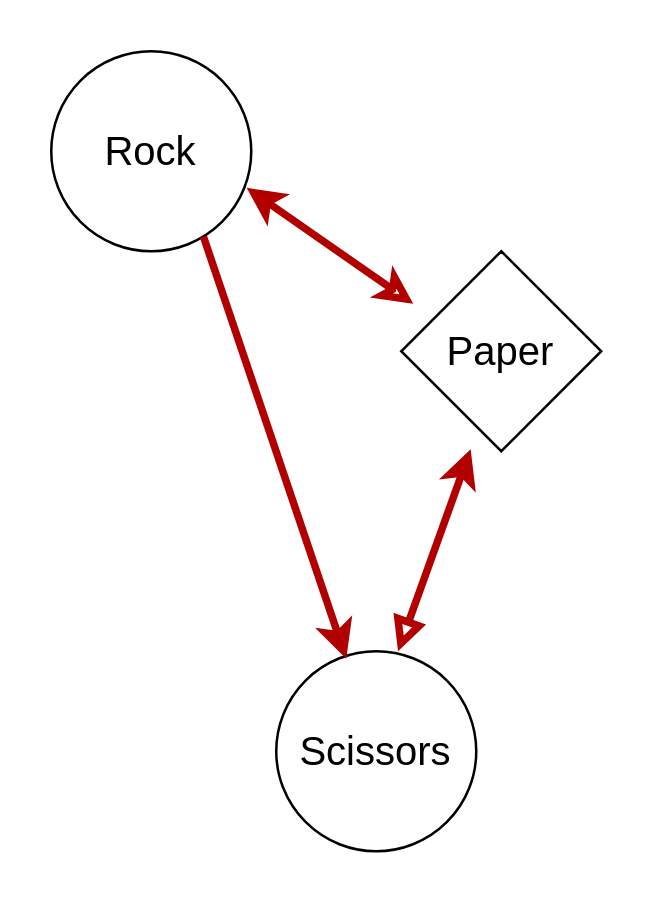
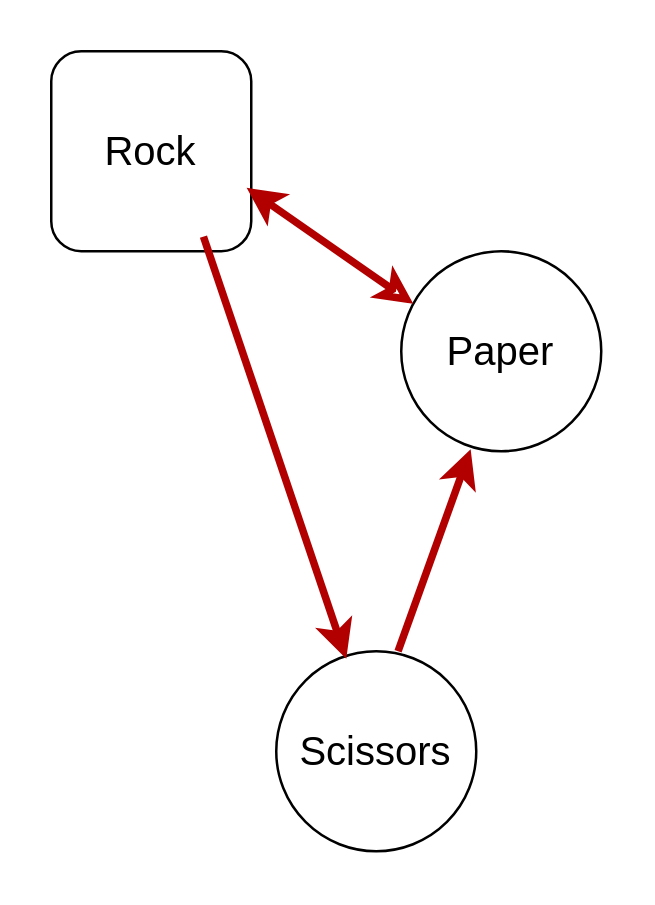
- <mxCell id="4" value="&lt;font style=&quot;font-size: 16px&quot;&gt;Rock&lt;/font&gt;" style="ellipse;whiteSpace=wrap;html=1;aspect=fixed;" parent="1" vertex="1"><mxGeometry x="20" y="20" width="80" height="80" as="geometry" /></mxCell>
+ <mxCell id="4" value="&lt;font style=&quot;font-size: 16px&quot;&gt;Rock&lt;/font&gt;" style="whiteSpace=wrap;html=1;aspect=fixed;rounded=1;" parent="1" vertex="1"><mxGeometry x="20" y="20" width="80" height="80" as="geometry" /></mxCell>
- <mxCell id="2" value="&lt;font style=&quot;font-size: 16px&quot;&gt;Paper&lt;br&gt;&lt;/font&gt;" style="rhombus;whiteSpace=wrap;html=1;aspect=fixed;" parent="1" vertex="1"><mxGeometry x="160" y="100" width="80" height="80" as="geometry" /></mxCell>
+ <mxCell id="2" value="&lt;font style=&quot;font-size: 16px&quot;&gt;Paper&lt;br&gt;&lt;/font&gt;" style="ellipse;whiteSpace=wrap;html=1;aspect=fixed;" parent="1" vertex="1"><mxGeometry x="160" y="100" width="80" height="80" as="geometry" /></mxCell>
- <mxCell id="6" value="" style="endArrow=block;html=1;fillColor=#e51400;strokeColor=#B20000;strokeWidth=3;exitX=0.347;exitY=0.99;exitDx=0;exitDy=0;exitPerimeter=0;startArrow=classic;startFill=1;endFill=0;entryX=0.609;entryY=0;entryDx=0;entryDy=0;entryPerimeter=0;" parent="1" source="2" target="3" edge="1"><mxGeometry width="50" height="50" relative="1" as="geometry"><mxPoint x="189" y="175" as="sourcePoint" /><mxPoint x="159" y="260" as="targetPoint" /></mxGeometry></mxCell>
+ <mxCell id="6" value="" style="endArrow=none;html=1;fillColor=#e51400;strokeColor=#B20000;strokeWidth=3;exitX=0.347;exitY=0.99;exitDx=0;exitDy=0;exitPerimeter=0;startArrow=classic;startFill=1;endFill=0;entryX=0.609;entryY=0;entryDx=0;entryDy=0;entryPerimeter=0;" parent="1" source="2" target="3" edge="1"><mxGeometry width="50" height="50" relative="1" as="geometry"><mxPoint x="189" y="175" as="sourcePoint" /><mxPoint x="159" y="260" as="targetPoint" /></mxGeometry></mxCell>
